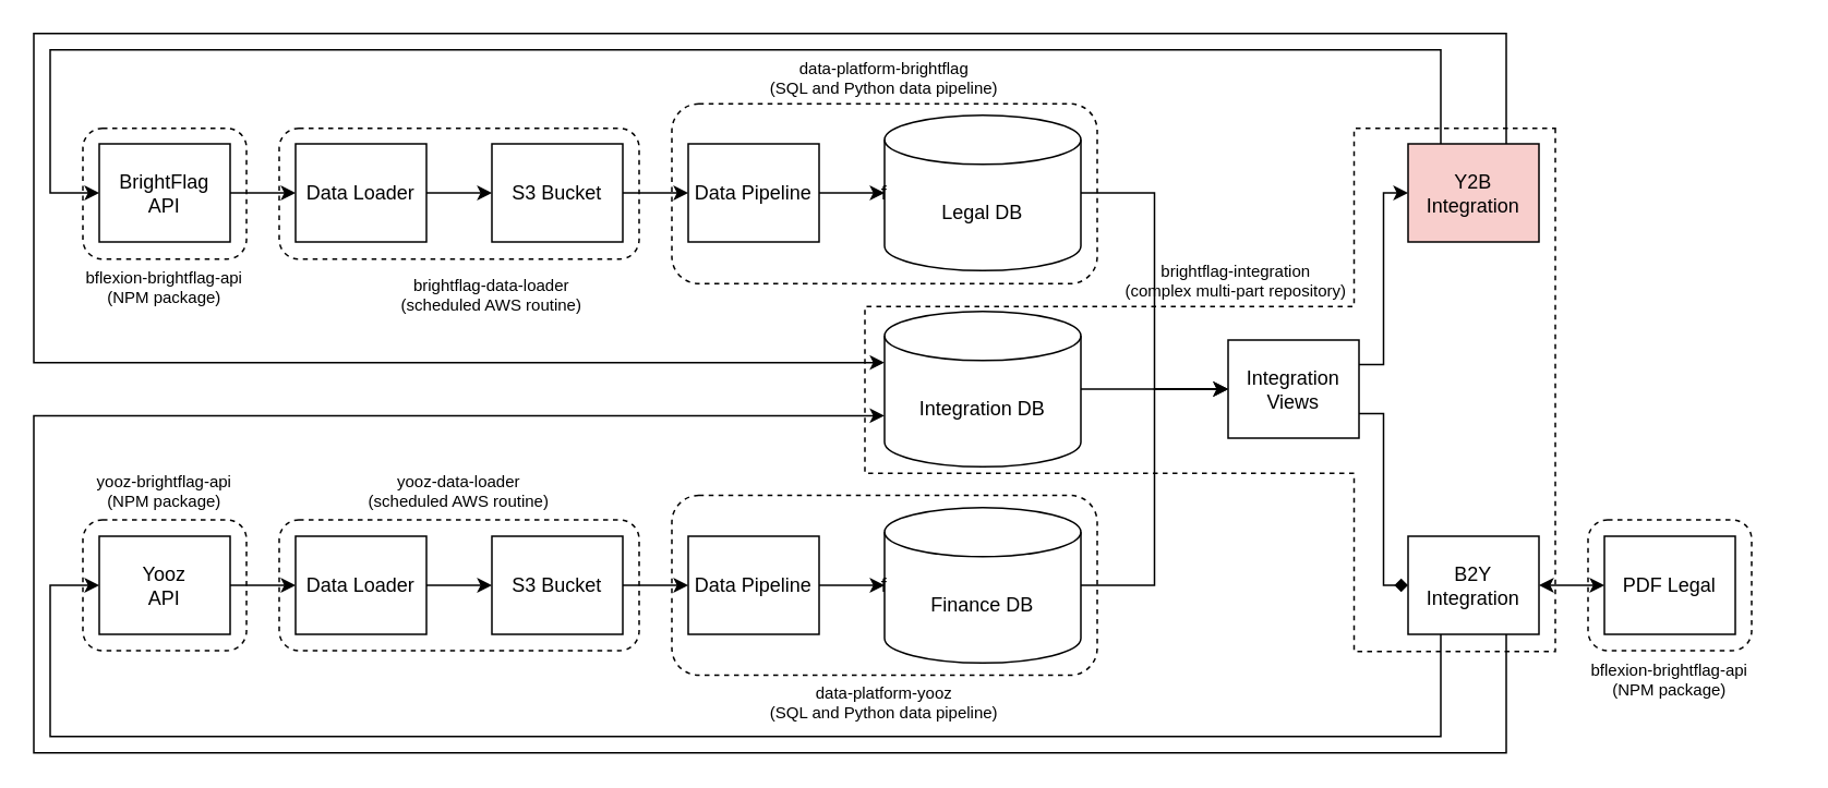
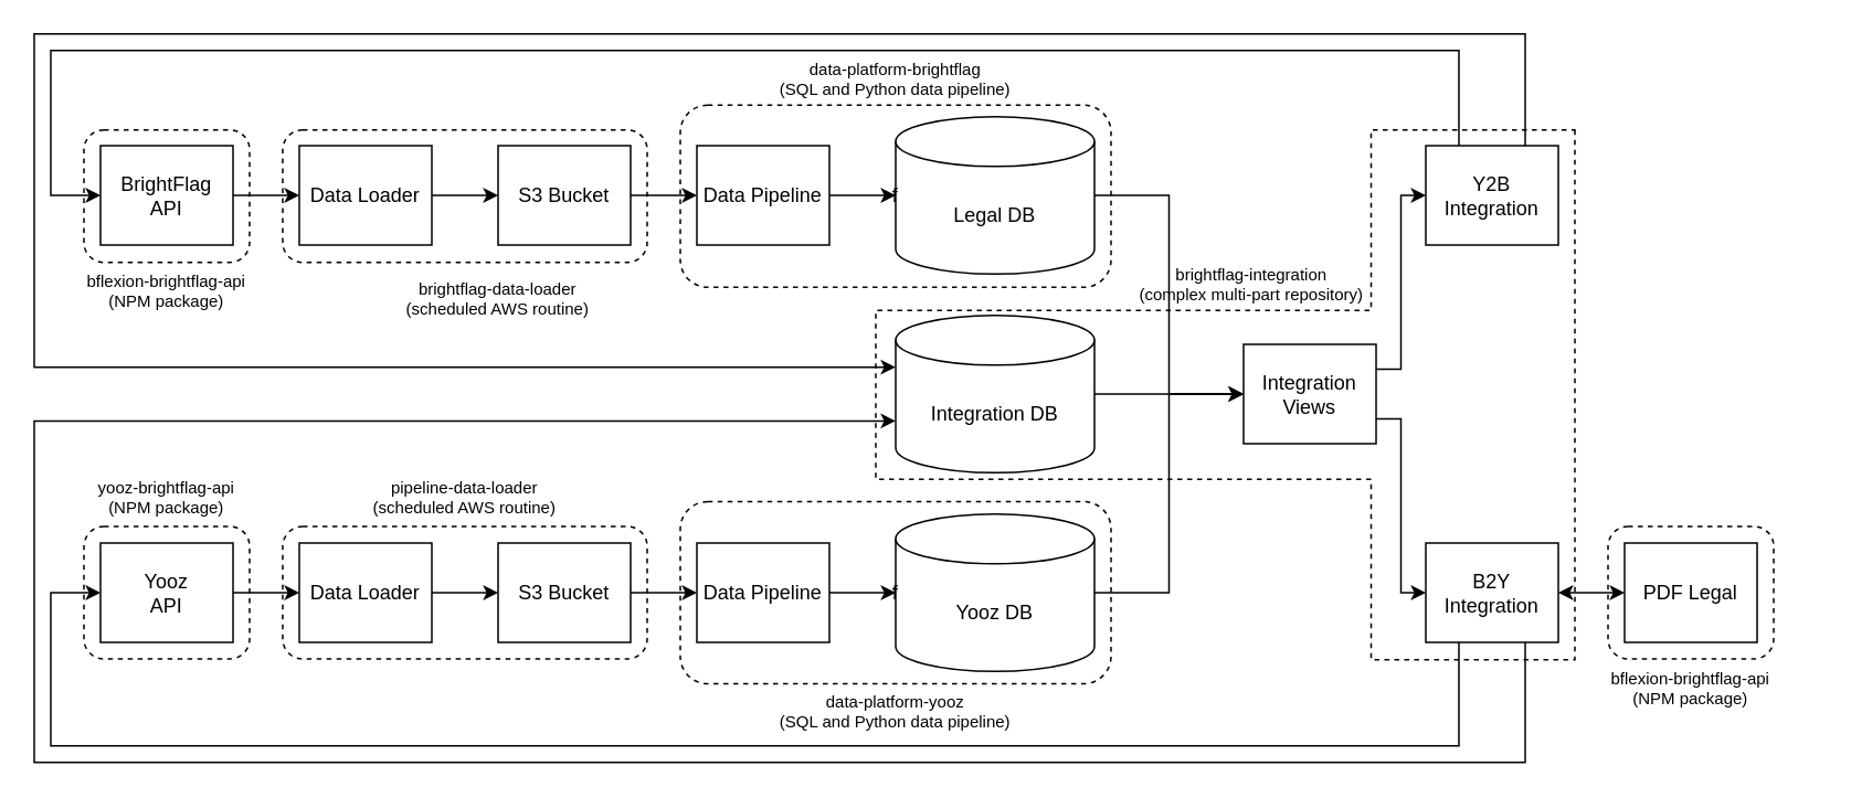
- <mxCell id="27" value="Y2B Integration" style="rounded=0;whiteSpace=wrap;html=1;fillColor=#f8cecc;" vertex="1" parent="1"><mxGeometry x="860" y="87.5" width="80" height="60" as="geometry" /></mxCell>
+ <mxCell id="27" value="Y2B Integration" style="rounded=0;whiteSpace=wrap;html=1;" vertex="1" parent="1"><mxGeometry x="860" y="87.5" width="80" height="60" as="geometry" /></mxCell>
- <mxCell id="45" value="yooz-data-loader&lt;div&gt;(scheduled AWS routine)&lt;/div&gt;" style="text;html=1;align=center;verticalAlign=middle;whiteSpace=wrap;rounded=0;fontSize=10;" vertex="1" parent="1"><mxGeometry x="205" y="285" width="150" height="30" as="geometry" /></mxCell>
+ <mxCell id="45" value="pipeline-data-loader&lt;div&gt;(scheduled AWS routine)&lt;/div&gt;" style="text;html=1;align=center;verticalAlign=middle;whiteSpace=wrap;rounded=0;fontSize=10;" vertex="1" parent="1"><mxGeometry x="205" y="285" width="150" height="30" as="geometry" /></mxCell>
- <mxCell id="28" value="" style="endArrow=diamond;html=1;rounded=0;exitX=1;exitY=0.75;exitDx=0;exitDy=0;entryX=0;entryY=0.5;entryDx=0;entryDy=0;edgeStyle=orthogonalEdgeStyle;" edge="1" parent="1" source="20" target="26"><mxGeometry width="50" height="50" relative="1" as="geometry"><mxPoint x="810" y="550" as="sourcePoint" /><mxPoint x="860" y="500" as="targetPoint" /></mxGeometry></mxCell>
+ <mxCell id="28" value="" style="endArrow=classic;html=1;rounded=0;exitX=1;exitY=0.75;exitDx=0;exitDy=0;entryX=0;entryY=0.5;entryDx=0;entryDy=0;edgeStyle=orthogonalEdgeStyle;" edge="1" parent="1" source="20" target="26"><mxGeometry width="50" height="50" relative="1" as="geometry"><mxPoint x="810" y="550" as="sourcePoint" /><mxPoint x="860" y="500" as="targetPoint" /></mxGeometry></mxCell>
- <mxCell id="15" value="Finance DB" style="shape=cylinder3;whiteSpace=wrap;html=1;boundedLbl=1;backgroundOutline=1;size=15;" vertex="1" parent="1"><mxGeometry x="540" y="310" width="120" height="95" as="geometry" /></mxCell>
+ <mxCell id="15" value="Yooz DB" style="shape=cylinder3;whiteSpace=wrap;html=1;boundedLbl=1;backgroundOutline=1;size=15;" vertex="1" parent="1"><mxGeometry x="540" y="310" width="120" height="95" as="geometry" /></mxCell>
